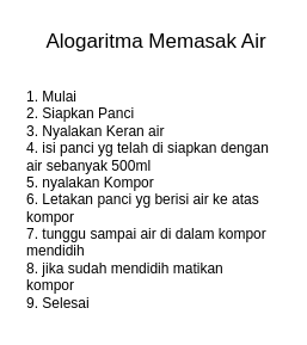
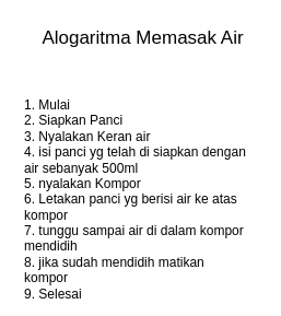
- <mxCell id="3" value="1. Mulai&lt;br&gt;2. Siapkan Panci&lt;br&gt;3. Nyalakan Keran air&lt;br&gt;4. isi panci yg telah di siapkan dengan air sebanyak 500ml&lt;br&gt;5. nyalakan Kompor&lt;br&gt;6. Letakan panci yg berisi air ke atas kompor&lt;br&gt;7. tunggu sampai air di dalam kompor mendidih&lt;br&gt;8. jika sudah mendidih matikan kompor&lt;br&gt;9. Selesai&amp;nbsp;" style="text;html=1;strokeColor=none;fillColor=none;align=left;verticalAlign=middle;whiteSpace=wrap;rounded=0;" vertex="1" parent="1"><mxGeometry x="20" y="82" width="210" height="170" as="geometry" /></mxCell>
+ <mxCell id="3" value="1. Mulai&lt;br&gt;2. Siapkan Panci&lt;br&gt;3. Nyalakan Keran air&lt;br&gt;4. isi panci yg telah di siapkan dengan air sebanyak 500ml&lt;br&gt;5. nyalakan Kompor&lt;br&gt;6. Letakan panci yg berisi air ke atas kompor&lt;br&gt;7. tunggu sampai air di dalam kompor mendidih&lt;br&gt;8. jika sudah mendidih matikan kompor&lt;br&gt;9. Selesai&amp;nbsp;" style="text;html=1;strokeColor=none;fillColor=none;align=left;verticalAlign=middle;whiteSpace=wrap;rounded=0;" vertex="1" parent="1"><mxGeometry x="20" y="97" width="210" height="170" as="geometry" /></mxCell>
